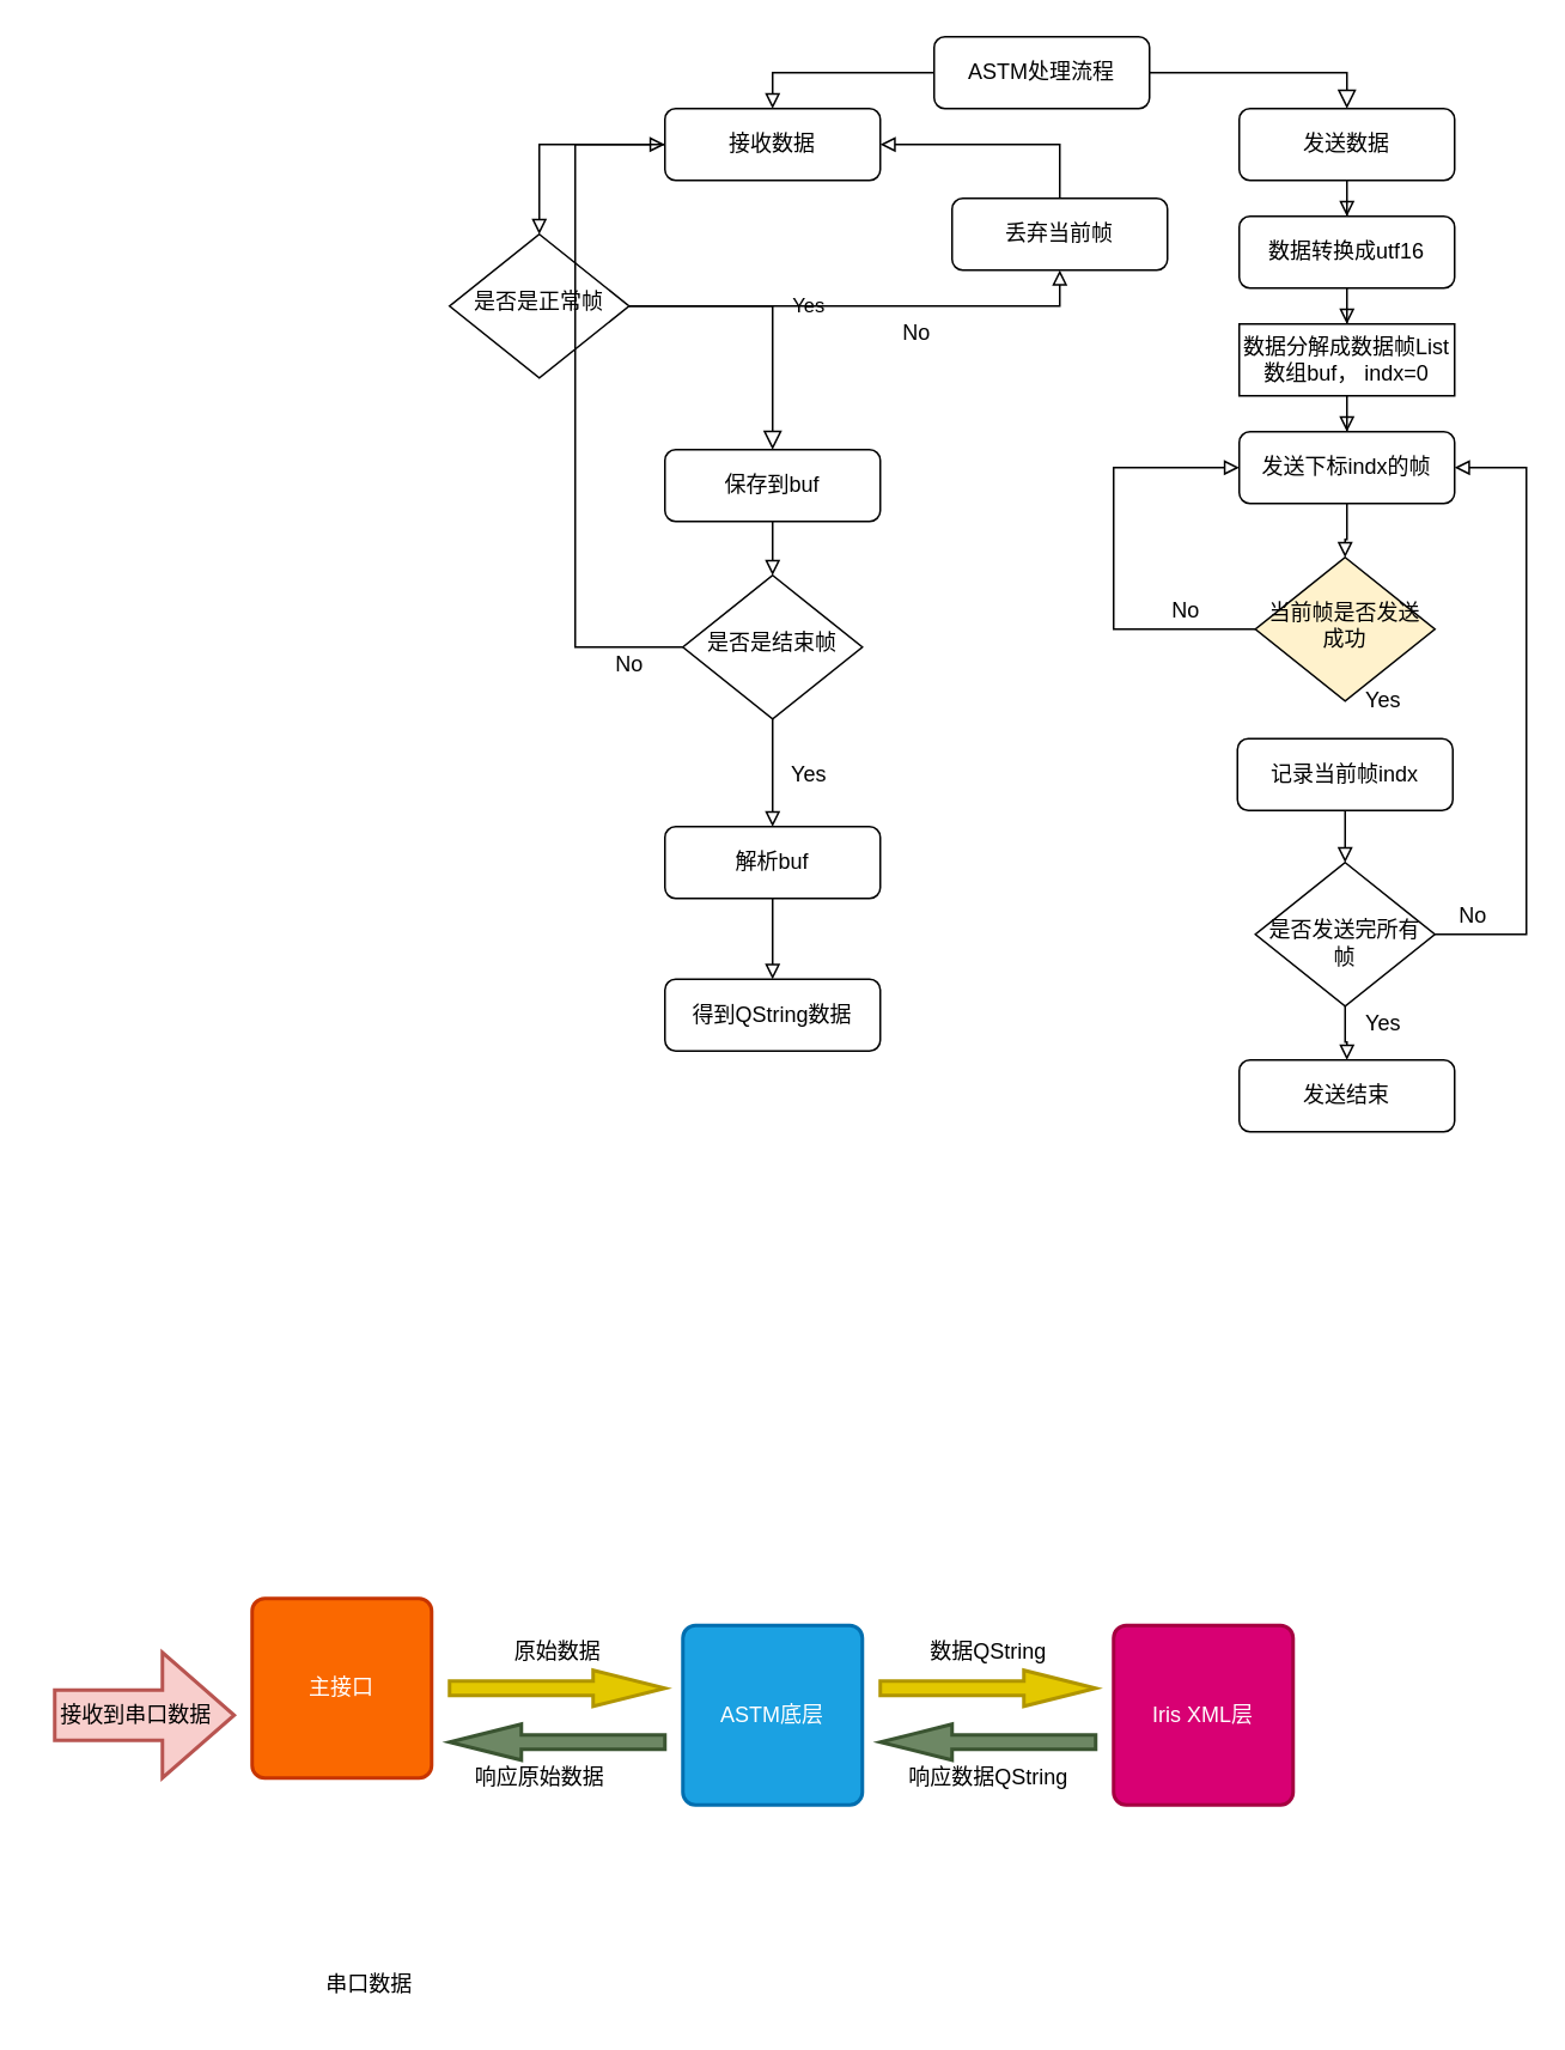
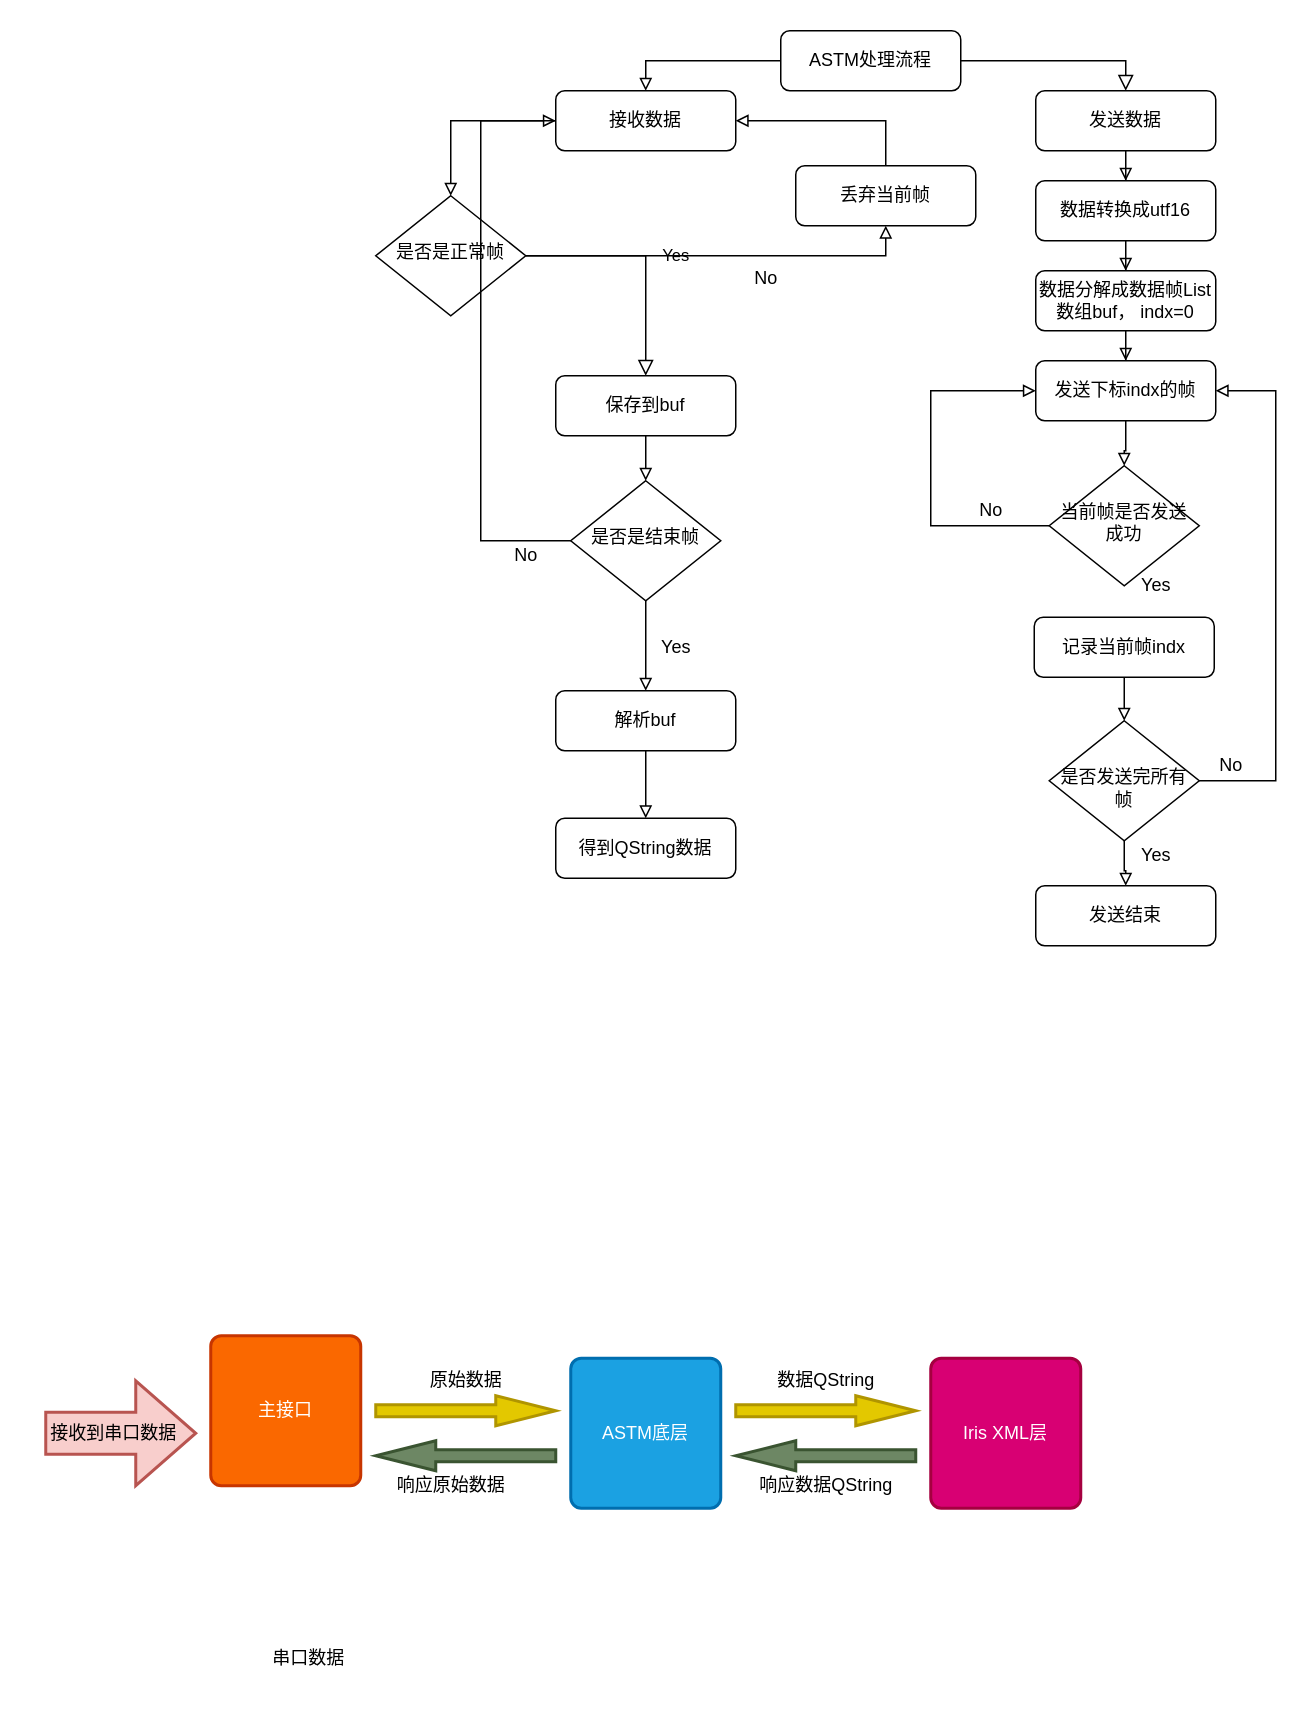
- <mxCell id="29" value="&lt;div&gt;数据分解成数据帧List数组buf， indx=0&lt;/div&gt;" style="whiteSpace=wrap;html=1;fontSize=12;glass=0;strokeWidth=1;shadow=0;rounded=0;" vertex="1" parent="1"><mxGeometry x="690" y="180" width="120" height="40" as="geometry" /></mxCell>
+ <mxCell id="29" value="&lt;div&gt;数据分解成数据帧List数组buf， indx=0&lt;/div&gt;" style="rounded=1;whiteSpace=wrap;html=1;fontSize=12;glass=0;strokeWidth=1;shadow=0;" vertex="1" parent="1"><mxGeometry x="690" y="180" width="120" height="40" as="geometry" /></mxCell>
- <mxCell id="6" value="&lt;div&gt;当前帧是否发送成功&lt;br&gt;&lt;/div&gt;" style="rhombus;whiteSpace=wrap;html=1;shadow=0;fontFamily=Helvetica;fontSize=12;align=center;strokeWidth=1;spacing=6;spacingTop=-4;fillColor=#fff2cc;" parent="1" vertex="1"><mxGeometry x="699" y="310" width="100" height="80" as="geometry" /></mxCell>
+ <mxCell id="6" value="&lt;div&gt;当前帧是否发送成功&lt;br&gt;&lt;/div&gt;" style="rhombus;whiteSpace=wrap;html=1;shadow=0;fontFamily=Helvetica;fontSize=12;align=center;strokeWidth=1;spacing=6;spacingTop=-4;" parent="1" vertex="1"><mxGeometry x="699" y="310" width="100" height="80" as="geometry" /></mxCell>
